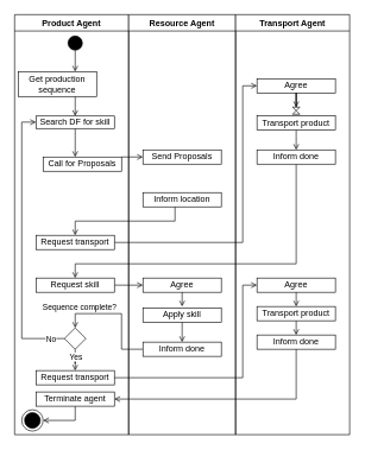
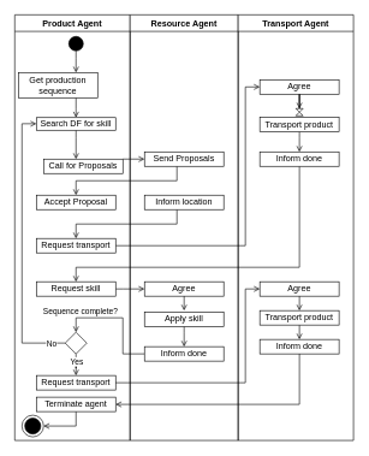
+ <mxCell id="10" style="edgeStyle=orthogonalEdgeStyle;rounded=0;orthogonalLoop=1;jettySize=auto;html=1;endArrow=open;endFill=0;" parent="1" source="11" target="12" edge="1"><mxGeometry relative="1" as="geometry"><Array as="points"><mxPoint x="245" y="250" /><mxPoint x="105" y="250" /></Array></mxGeometry></mxCell>
+ <mxCell id="12" value="Accept Proposal" style="html=1;whiteSpace=wrap;" parent="1" vertex="1"><mxGeometry x="50" y="270" width="110" height="20" as="geometry" /></mxCell>
